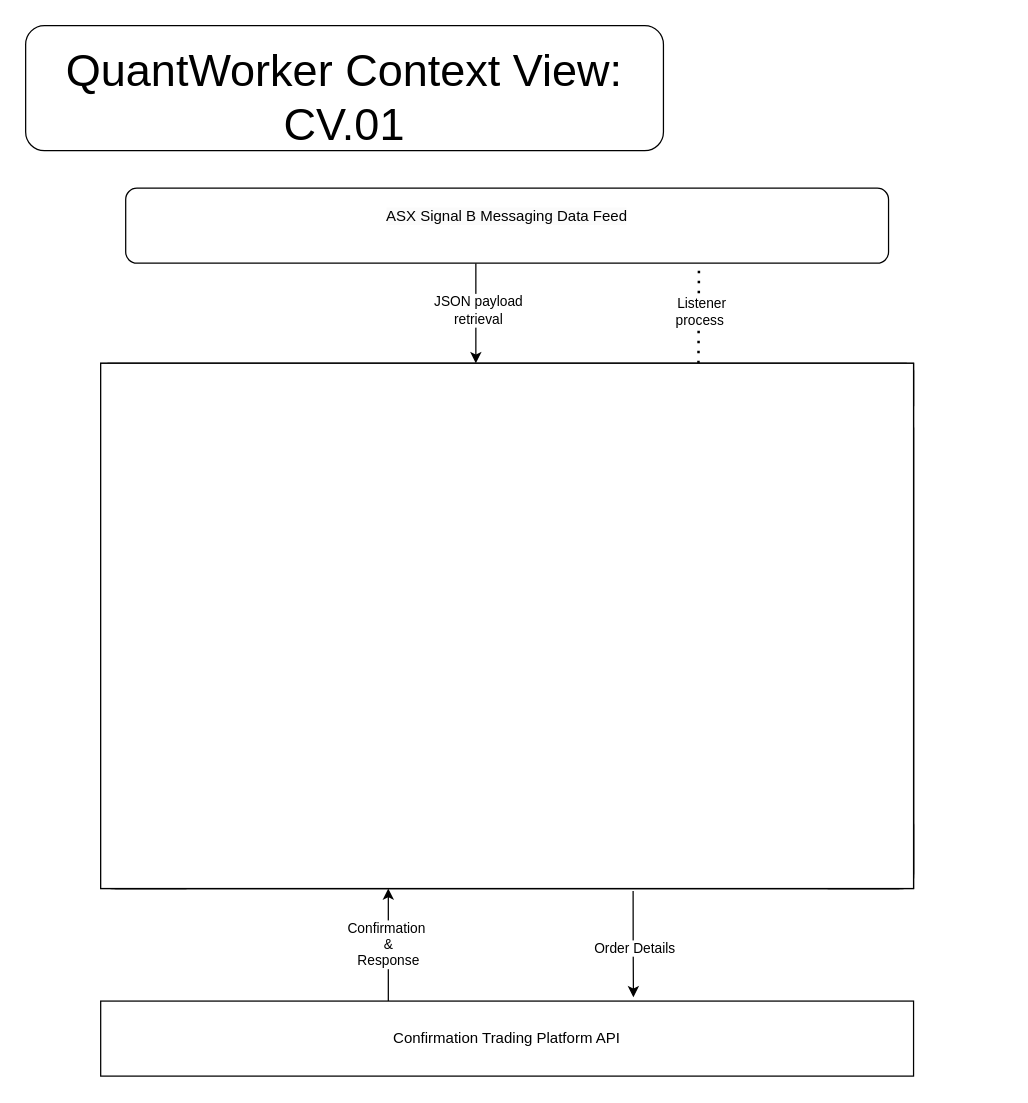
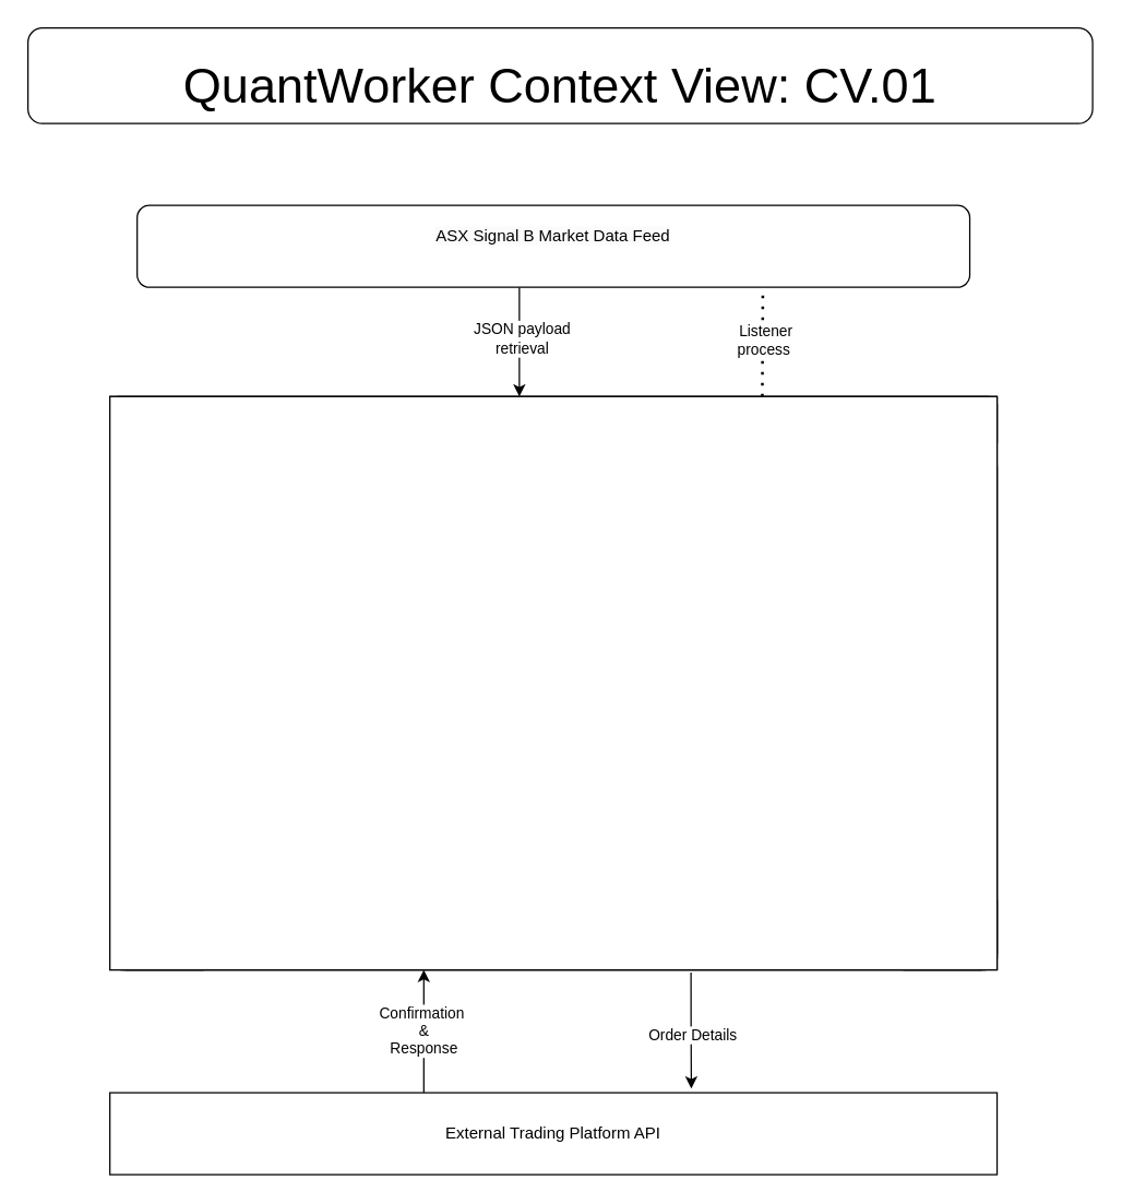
- <mxCell id="22" value="&lt;br&gt;&lt;span style=&quot;font-size: 36px;&quot;&gt;QuantWorker Context View: CV.01&lt;/span&gt;" style="rounded=1;whiteSpace=wrap;html=1;" parent="1" vertex="1"><mxGeometry x="20" y="20" width="510" height="100" as="geometry" /></mxCell>
+ <mxCell id="22" value="&lt;br&gt;&lt;span style=&quot;font-size: 36px;&quot;&gt;QuantWorker Context View: CV.01&lt;/span&gt;" style="rounded=1;whiteSpace=wrap;html=1;" parent="1" vertex="1"><mxGeometry x="20" y="20" width="780" height="70" as="geometry" /></mxCell>
- <mxCell id="12" value="&#10;&lt;span style=&quot;color: rgb(0, 0, 0); font-family: Helvetica; font-size: 12px; font-style: normal; font-variant-ligatures: normal; font-variant-caps: normal; font-weight: 400; letter-spacing: normal; orphans: 2; text-align: center; text-indent: 0px; text-transform: none; widows: 2; word-spacing: 0px; -webkit-text-stroke-width: 0px; white-space: normal; background-color: rgb(251, 251, 251); text-decoration-thickness: initial; text-decoration-style: initial; text-decoration-color: initial; display: inline !important; float: none;&quot;&gt;ASX Signal B Messaging Data Feed&lt;/span&gt;&#10;&#10;" style="rounded=1;whiteSpace=wrap;html=1;" parent="1" vertex="1"><mxGeometry x="100" y="150" width="610" height="60" as="geometry" /></mxCell>
+ <mxCell id="12" value="&#10;&lt;span style=&quot;color: rgb(0, 0, 0); font-family: Helvetica; font-size: 12px; font-style: normal; font-variant-ligatures: normal; font-variant-caps: normal; font-weight: 400; letter-spacing: normal; orphans: 2; text-align: center; text-indent: 0px; text-transform: none; widows: 2; word-spacing: 0px; -webkit-text-stroke-width: 0px; white-space: normal; background-color: rgb(251, 251, 251); text-decoration-thickness: initial; text-decoration-style: initial; text-decoration-color: initial; display: inline !important; float: none;&quot;&gt;ASX Signal B Market Data Feed&lt;/span&gt;&#10;&#10;" style="rounded=1;whiteSpace=wrap;html=1;" parent="1" vertex="1"><mxGeometry x="100" y="150" width="610" height="60" as="geometry" /></mxCell>
- <mxCell id="21" value="Confirmation Trading Platform API" style="whiteSpace=wrap;html=1;" parent="1" vertex="1"><mxGeometry x="80" y="800" width="650" height="60" as="geometry" /></mxCell>
+ <mxCell id="21" value="External Trading Platform API" style="whiteSpace=wrap;html=1;" parent="1" vertex="1"><mxGeometry x="80" y="800" width="650" height="60" as="geometry" /></mxCell>
